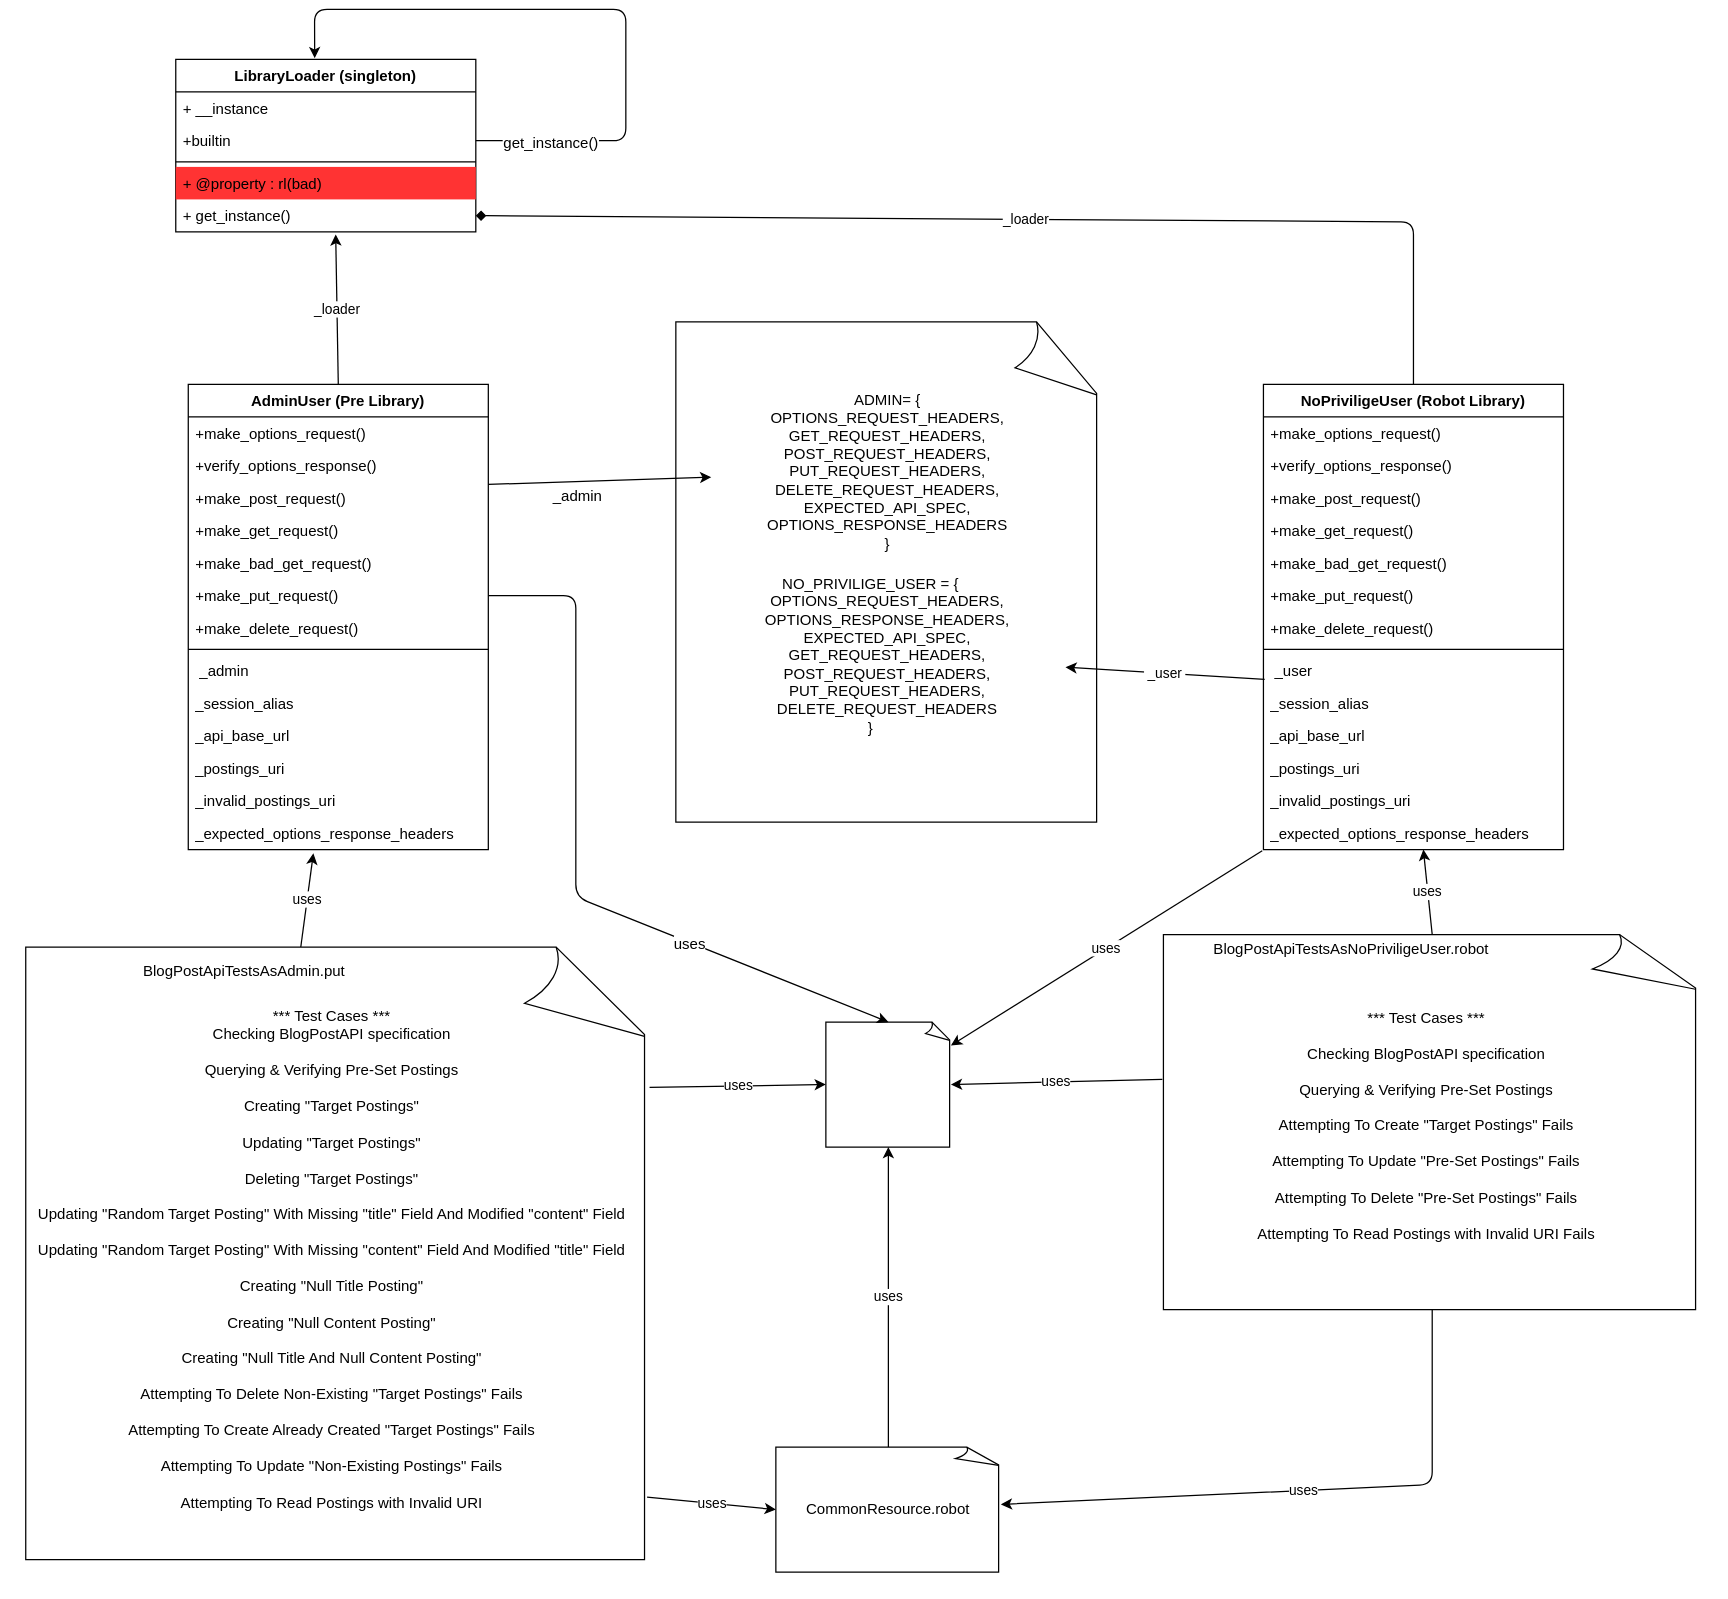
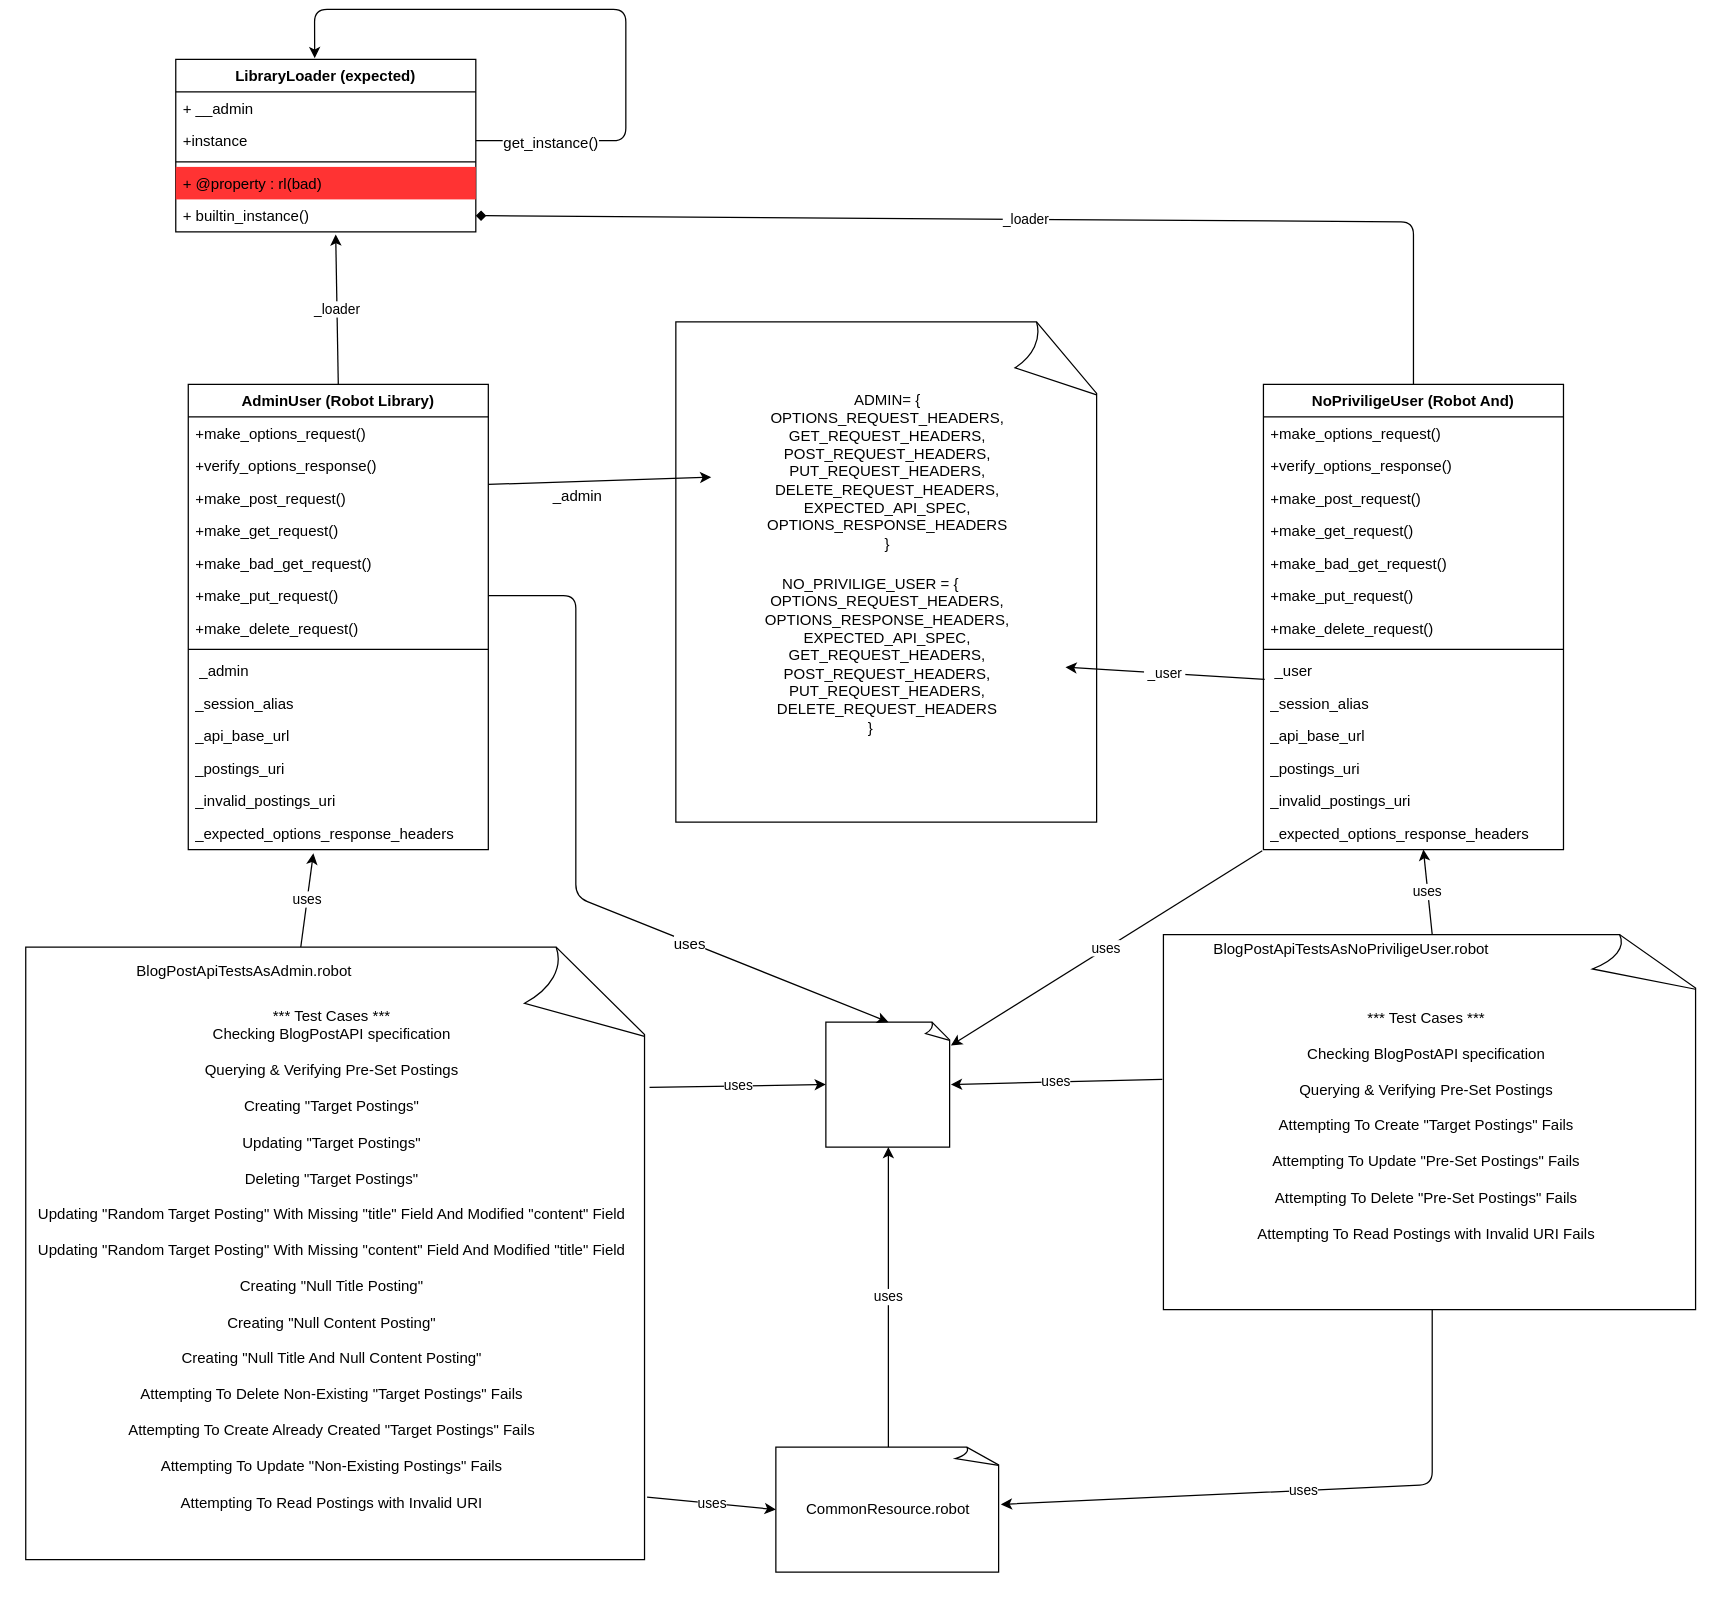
- <mxCell id="2" value="LibraryLoader (singleton)" style="swimlane;fontStyle=1;align=center;verticalAlign=top;childLayout=stackLayout;horizontal=1;startSize=26;horizontalStack=0;resizeParent=1;resizeParentMax=0;resizeLast=0;collapsible=1;marginBottom=0;" parent="1" vertex="1"><mxGeometry x="140" y="20" width="240" height="138" as="geometry" /></mxCell>
+ <mxCell id="2" value="LibraryLoader (expected)" style="swimlane;fontStyle=1;align=center;verticalAlign=top;childLayout=stackLayout;horizontal=1;startSize=26;horizontalStack=0;resizeParent=1;resizeParentMax=0;resizeLast=0;collapsible=1;marginBottom=0;" parent="1" vertex="1"><mxGeometry x="140" y="20" width="240" height="138" as="geometry" /></mxCell>
- <mxCell id="3" value="+ __instance" style="text;strokeColor=none;fillColor=none;align=left;verticalAlign=top;spacingLeft=4;spacingRight=4;overflow=hidden;rotatable=0;points=[[0,0.5],[1,0.5]];portConstraint=eastwest;" parent="2" vertex="1"><mxGeometry y="26" width="240" height="26" as="geometry" /></mxCell>
+ <mxCell id="3" value="+ __admin" style="text;strokeColor=none;fillColor=none;align=left;verticalAlign=top;spacingLeft=4;spacingRight=4;overflow=hidden;rotatable=0;points=[[0,0.5],[1,0.5]];portConstraint=eastwest;" parent="2" vertex="1"><mxGeometry y="26" width="240" height="26" as="geometry" /></mxCell>
- <mxCell id="4" value="+builtin" style="text;strokeColor=none;fillColor=none;align=left;verticalAlign=top;spacingLeft=4;spacingRight=4;overflow=hidden;rotatable=0;points=[[0,0.5],[1,0.5]];portConstraint=eastwest;" parent="2" vertex="1"><mxGeometry y="52" width="240" height="26" as="geometry" /></mxCell>
+ <mxCell id="4" value="+instance" style="text;strokeColor=none;fillColor=none;align=left;verticalAlign=top;spacingLeft=4;spacingRight=4;overflow=hidden;rotatable=0;points=[[0,0.5],[1,0.5]];portConstraint=eastwest;" parent="2" vertex="1"><mxGeometry y="52" width="240" height="26" as="geometry" /></mxCell>
- <mxCell id="7" value="+ get_instance()&#10;&#10;" style="text;strokeColor=none;fillColor=none;align=left;verticalAlign=top;spacingLeft=4;spacingRight=4;overflow=hidden;rotatable=0;points=[[0,0.5],[1,0.5]];portConstraint=eastwest;" parent="2" vertex="1"><mxGeometry y="112" width="240" height="26" as="geometry" /></mxCell>
+ <mxCell id="7" value="+ builtin_instance()&#10;&#10;" style="text;strokeColor=none;fillColor=none;align=left;verticalAlign=top;spacingLeft=4;spacingRight=4;overflow=hidden;rotatable=0;points=[[0,0.5],[1,0.5]];portConstraint=eastwest;" parent="2" vertex="1"><mxGeometry y="112" width="240" height="26" as="geometry" /></mxCell>
- <mxCell id="10" value="AdminUser (Pre Library)" style="swimlane;fontStyle=1;align=center;verticalAlign=top;childLayout=stackLayout;horizontal=1;startSize=26;horizontalStack=0;resizeParent=1;resizeParentMax=0;resizeLast=0;collapsible=1;marginBottom=0;" parent="1" vertex="1"><mxGeometry x="150" y="280" width="240" height="372" as="geometry" /></mxCell>
+ <mxCell id="10" value="AdminUser (Robot Library)" style="swimlane;fontStyle=1;align=center;verticalAlign=top;childLayout=stackLayout;horizontal=1;startSize=26;horizontalStack=0;resizeParent=1;resizeParentMax=0;resizeLast=0;collapsible=1;marginBottom=0;" parent="1" vertex="1"><mxGeometry x="150" y="280" width="240" height="372" as="geometry" /></mxCell>
- <mxCell id="32" value="NoPriviligeUser (Robot Library)" style="swimlane;fontStyle=1;align=center;verticalAlign=top;childLayout=stackLayout;horizontal=1;startSize=26;horizontalStack=0;resizeParent=1;resizeParentMax=0;resizeLast=0;collapsible=1;marginBottom=0;" parent="1" vertex="1"><mxGeometry x="1010" y="280" width="240" height="372" as="geometry" /></mxCell>
+ <mxCell id="32" value="NoPriviligeUser (Robot And)" style="swimlane;fontStyle=1;align=center;verticalAlign=top;childLayout=stackLayout;horizontal=1;startSize=26;horizontalStack=0;resizeParent=1;resizeParentMax=0;resizeLast=0;collapsible=1;marginBottom=0;" parent="1" vertex="1"><mxGeometry x="1010" y="280" width="240" height="372" as="geometry" /></mxCell>
- <mxCell id="51" value="BlogPostApiTestsAsAdmin.put" style="text;html=1;strokeColor=none;fillColor=none;align=center;verticalAlign=middle;whiteSpace=wrap;rounded=0;" parent="49" vertex="1"><mxGeometry x="70" y="10" width="210" height="20" as="geometry" /></mxCell>
+ <mxCell id="51" value="BlogPostApiTestsAsAdmin.robot" style="text;html=1;strokeColor=none;fillColor=none;align=center;verticalAlign=middle;whiteSpace=wrap;rounded=0;" parent="49" vertex="1"><mxGeometry x="70" y="10" width="210" height="20" as="geometry" /></mxCell>
